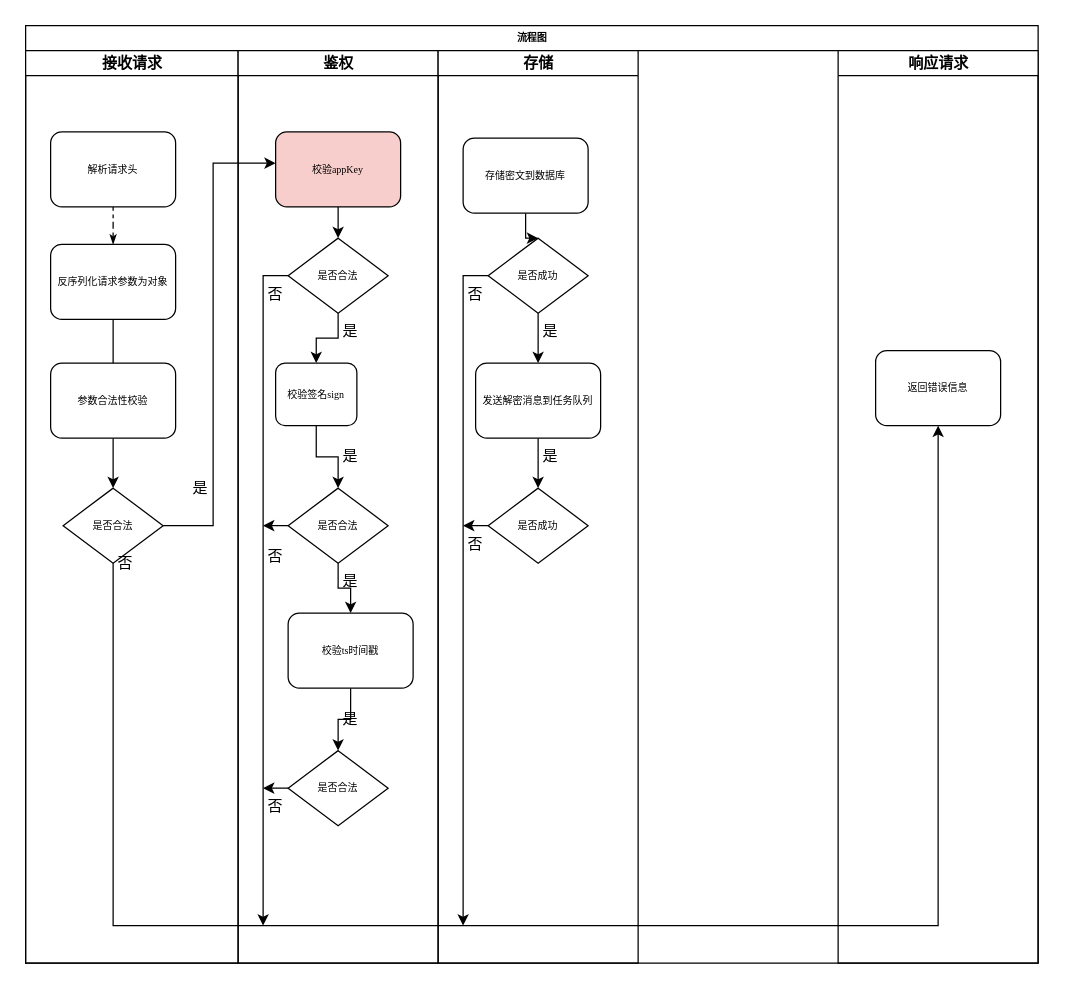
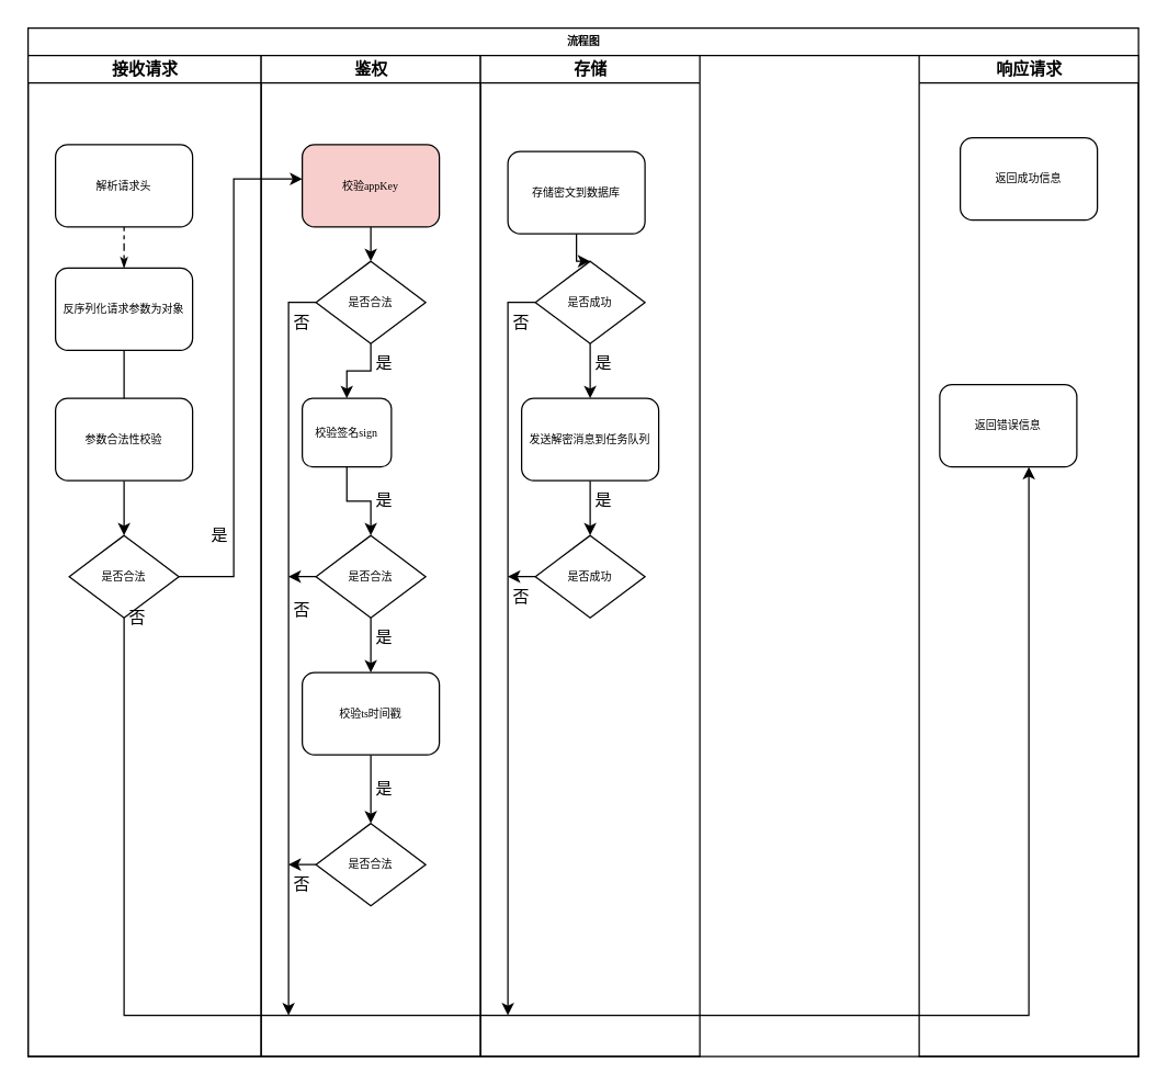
+ <mxCell id="47" value="返回成功信息" style="rounded=1;whiteSpace=wrap;html=1;shadow=0;labelBackgroundColor=none;strokeWidth=1;fontFamily=Verdana;fontSize=8;align=center;" vertex="1" parent="45"><mxGeometry x="30" y="60" width="100" height="60" as="geometry" /></mxCell>
- <mxCell id="46" value="返回错误信息" style="rounded=1;whiteSpace=wrap;html=1;shadow=0;labelBackgroundColor=none;strokeWidth=1;fontFamily=Verdana;fontSize=8;align=center;" vertex="1" parent="45"><mxGeometry x="30" y="240" width="100" height="60" as="geometry" /></mxCell>
+ <mxCell id="46" value="返回错误信息" style="rounded=1;whiteSpace=wrap;html=1;shadow=0;labelBackgroundColor=none;strokeWidth=1;fontFamily=Verdana;fontSize=8;align=center;" vertex="1" parent="45"><mxGeometry x="15" y="240" width="100" height="60" as="geometry" /></mxCell>
- <mxCell id="20" value="校验ts时间戳" style="rounded=1;whiteSpace=wrap;html=1;shadow=0;labelBackgroundColor=none;strokeWidth=1;fontFamily=Verdana;fontSize=8;align=center;" vertex="1" parent="14"><mxGeometry x="40" y="450" width="100" height="60" as="geometry" /></mxCell>
+ <mxCell id="20" value="校验ts时间戳" style="rounded=1;whiteSpace=wrap;html=1;shadow=0;labelBackgroundColor=none;strokeWidth=1;fontFamily=Verdana;fontSize=8;align=center;" vertex="1" parent="14"><mxGeometry x="30" y="450" width="100" height="60" as="geometry" /></mxCell>
